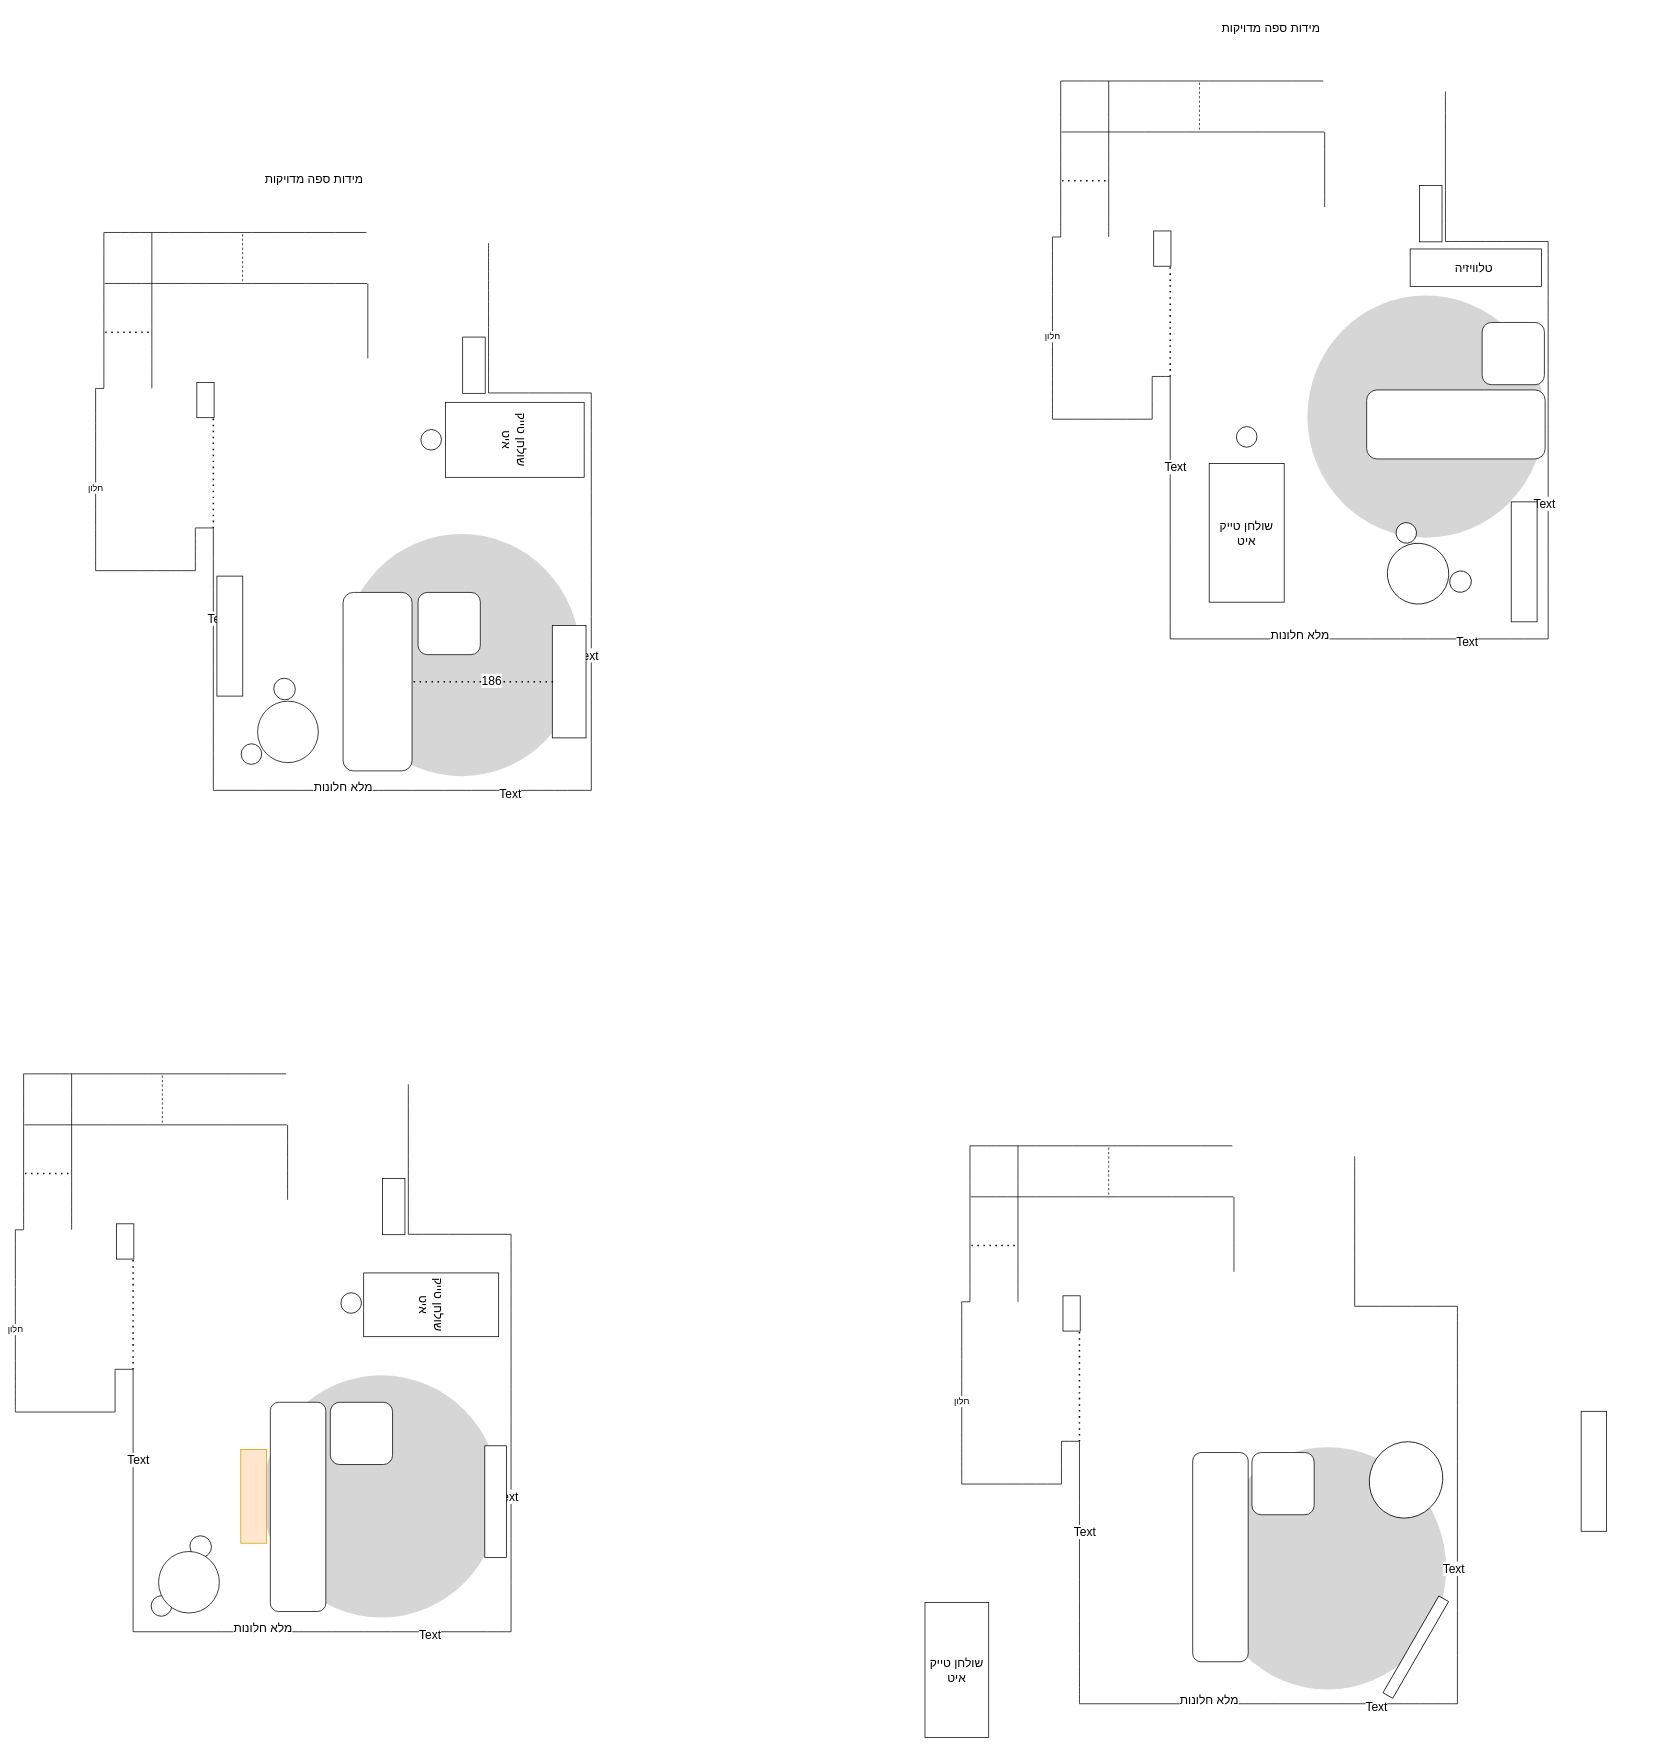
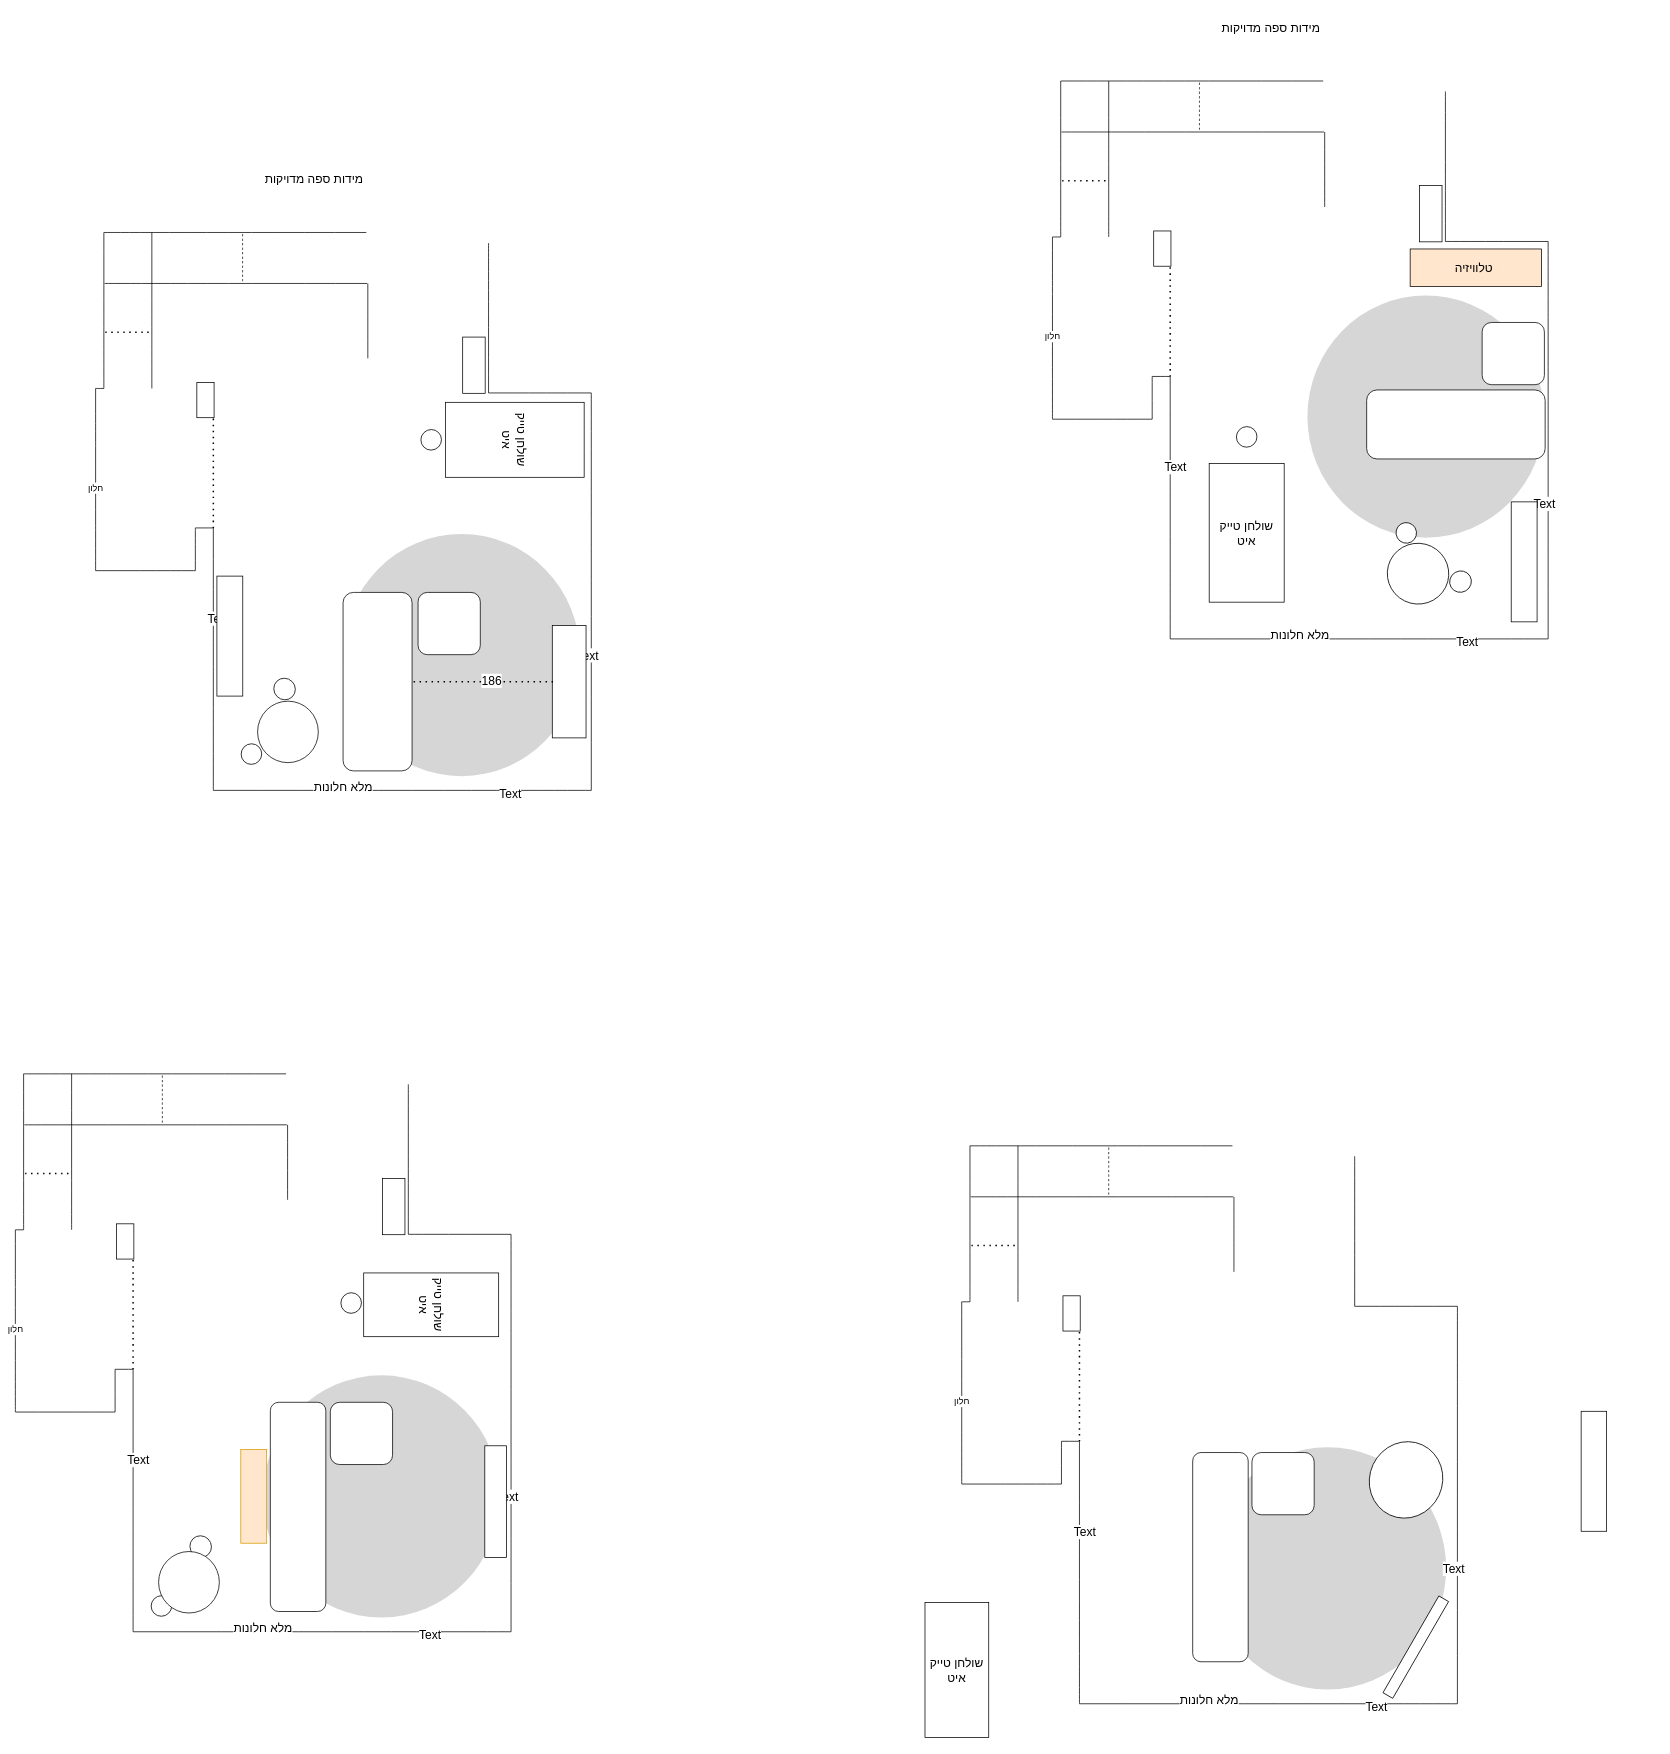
- <mxCell id="102" value="טלוויזיה&amp;nbsp;" style="rounded=0;whiteSpace=wrap;html=1;fontSize=16;rotation=0;" vertex="1" parent="1"><mxGeometry x="1880" y="331" width="175" height="50" as="geometry" /></mxCell>
+ <mxCell id="102" value="טלוויזיה&amp;nbsp;" style="rounded=0;whiteSpace=wrap;html=1;fontSize=16;rotation=0;fillColor=#ffe6cc;" vertex="1" parent="1"><mxGeometry x="1880" y="331" width="175" height="50" as="geometry" /></mxCell>
